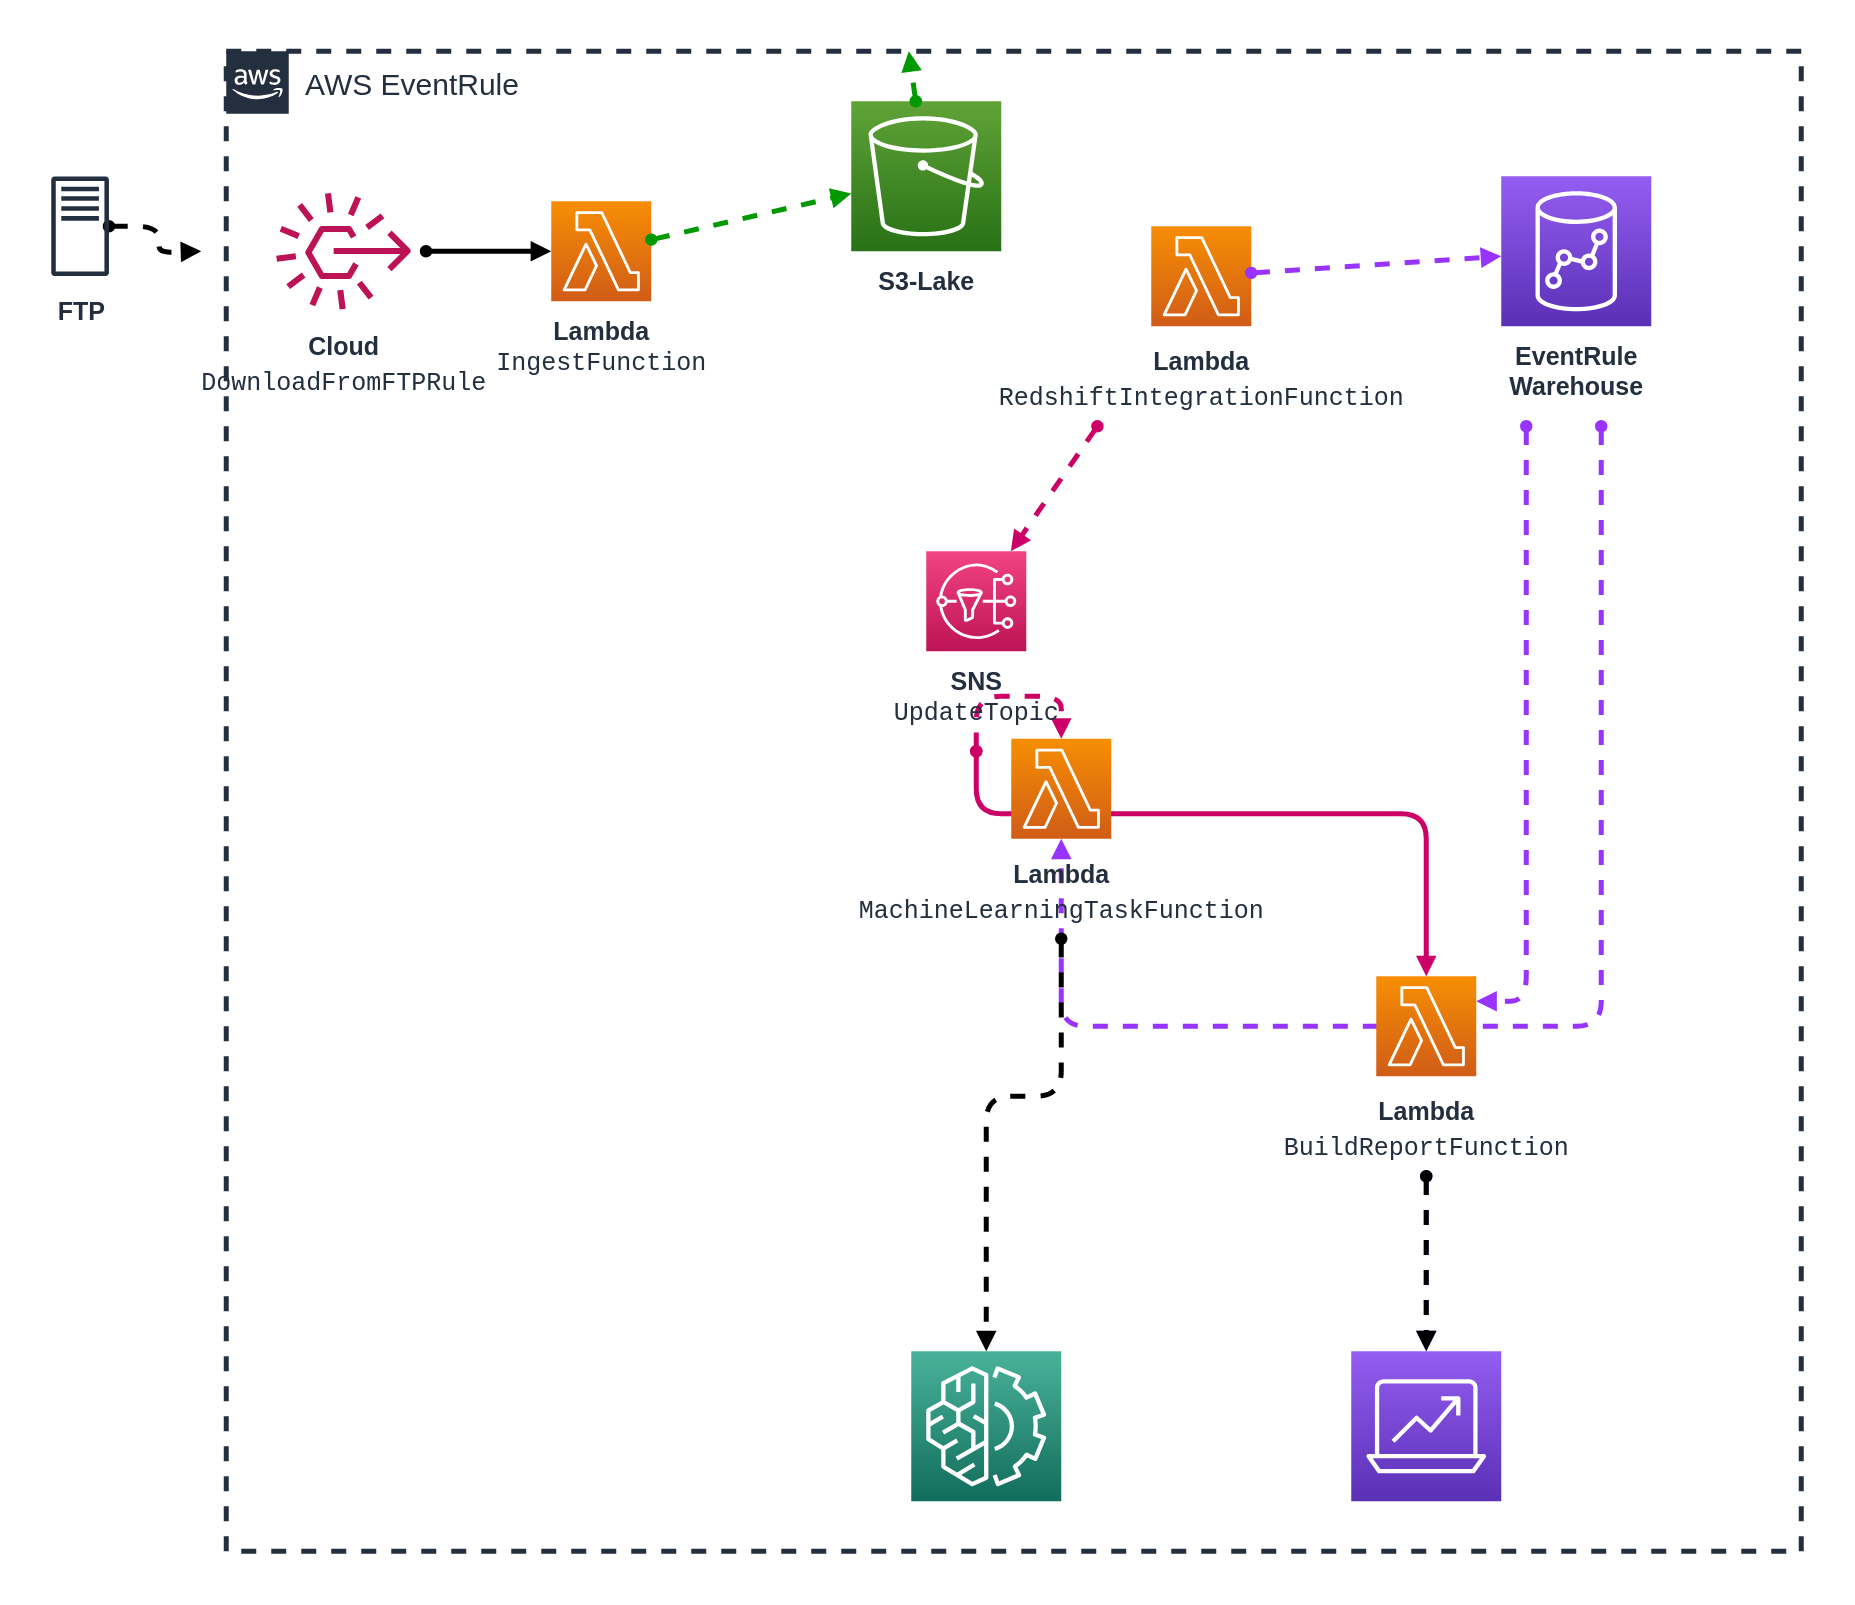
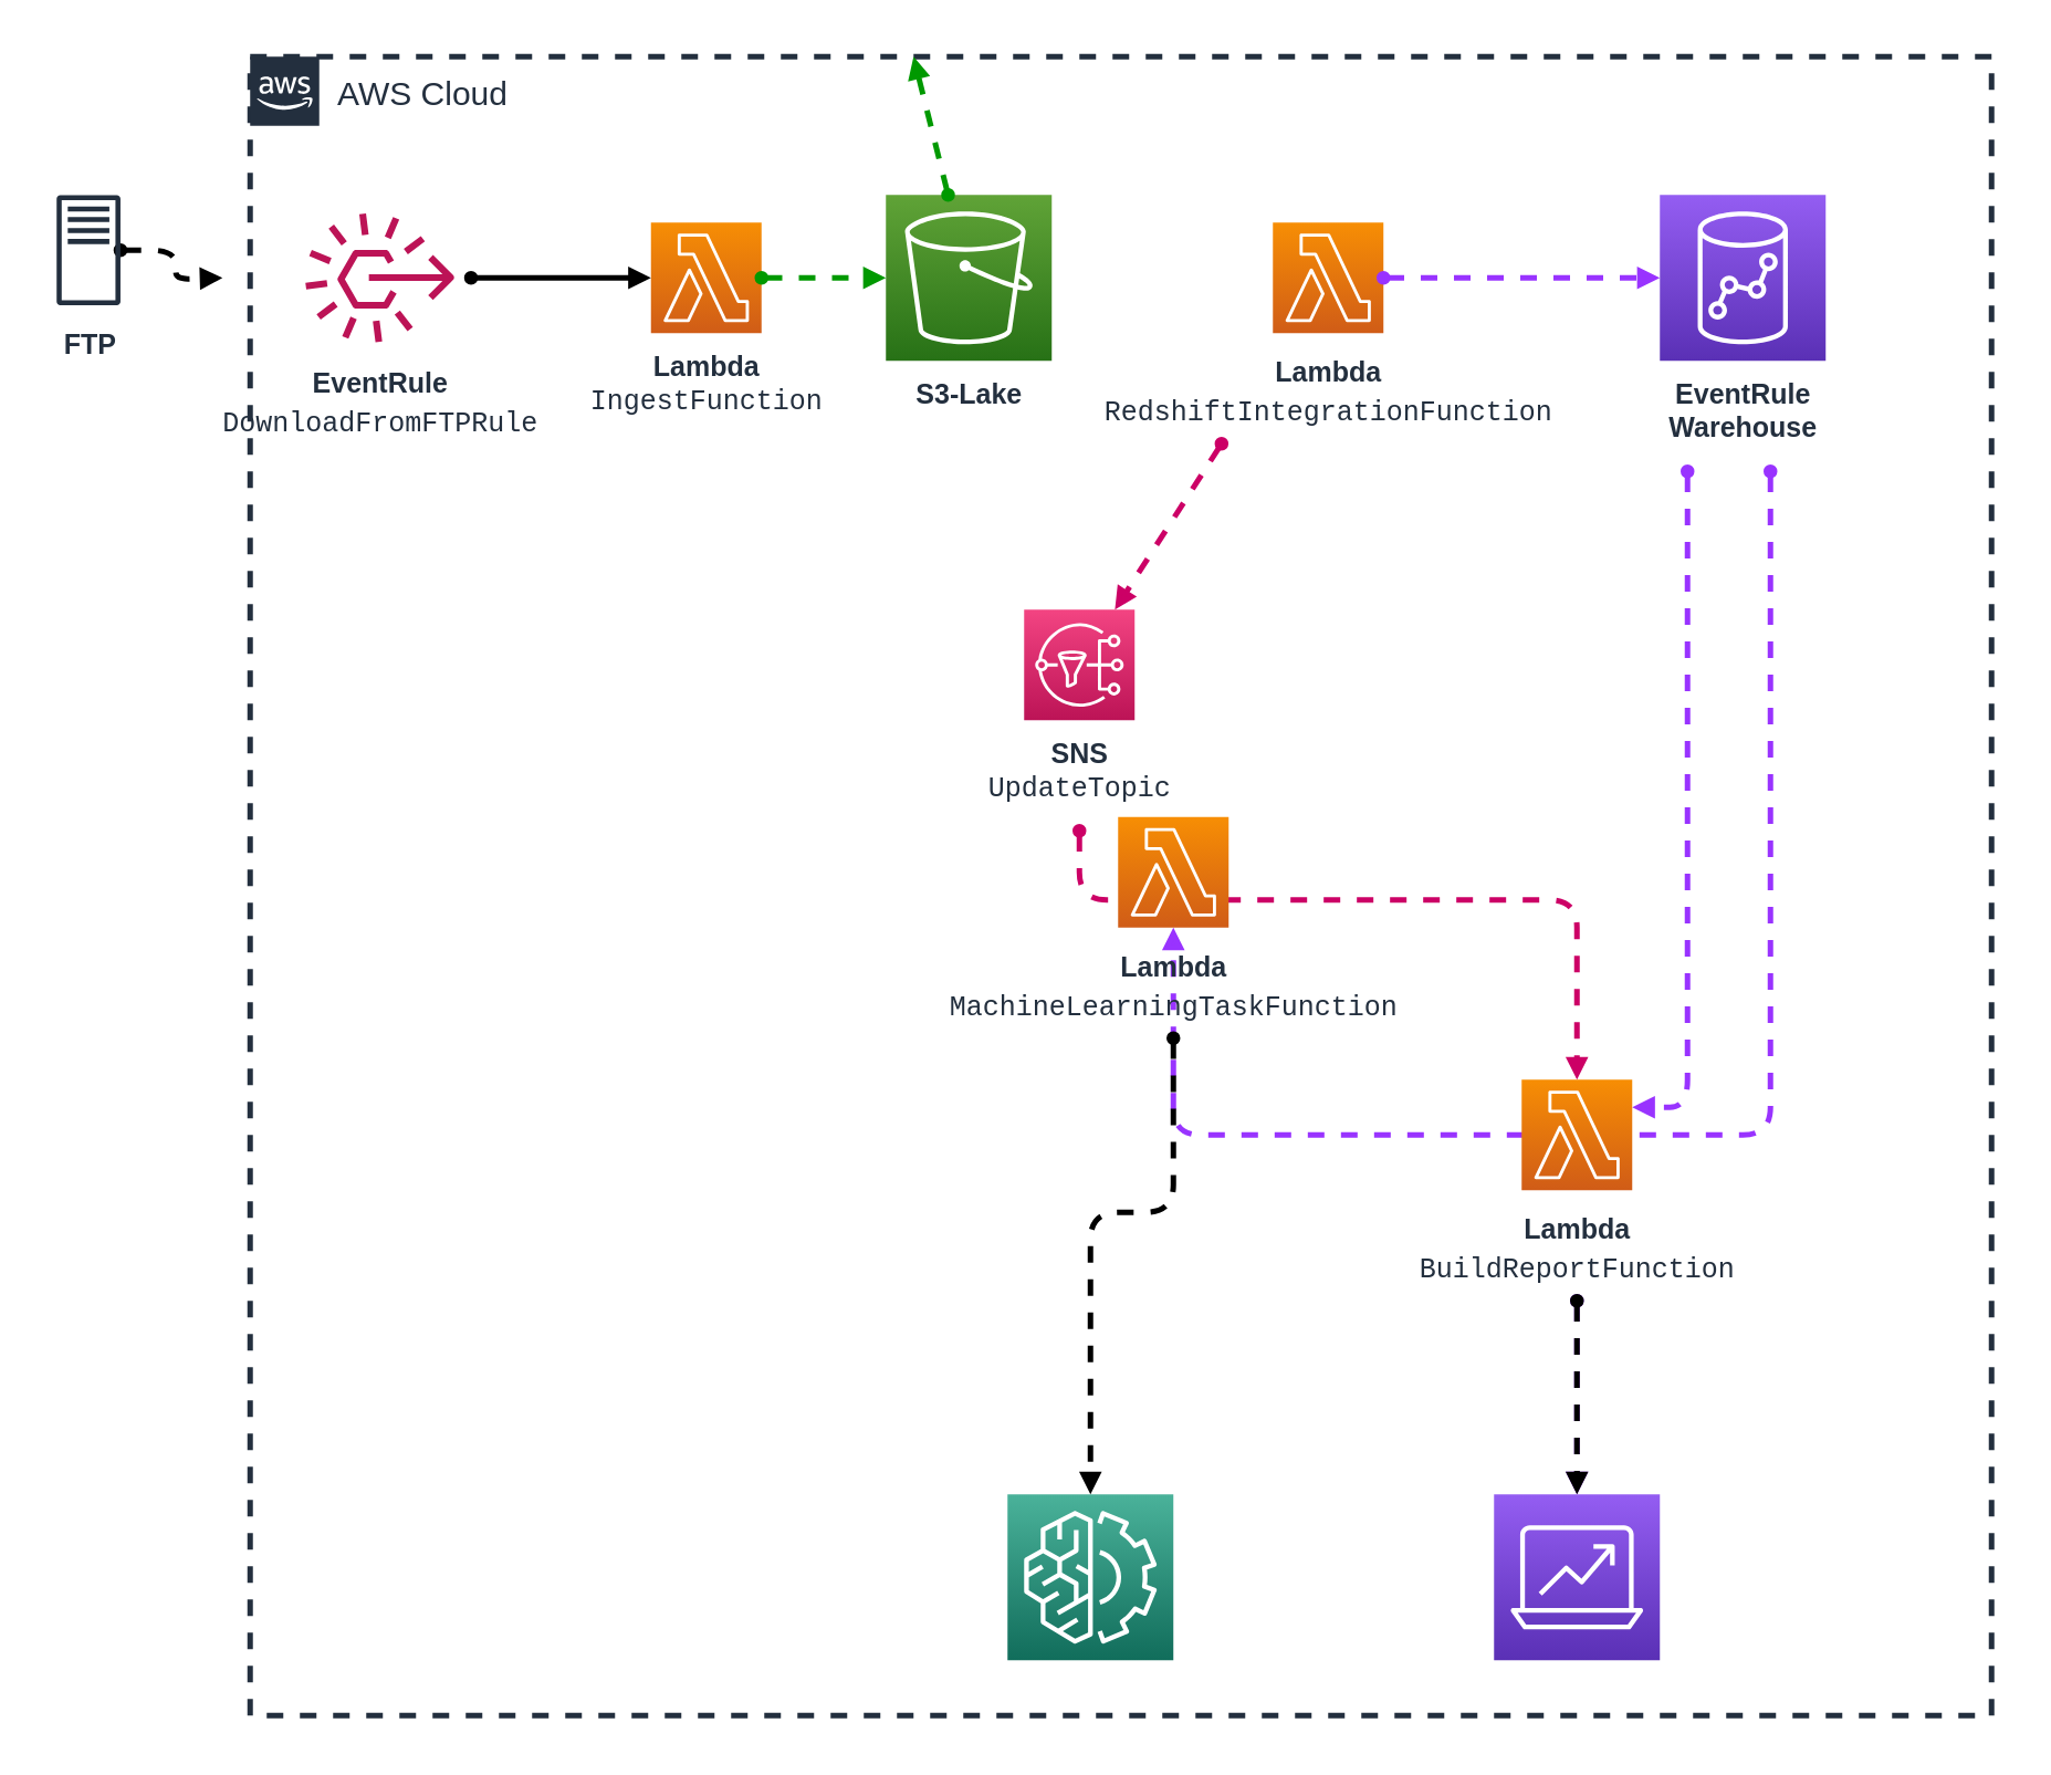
- <mxCell id="2" value="AWS EventRule" style="points=[[0,0],[0.25,0],[0.5,0],[0.75,0],[1,0],[1,0.25],[1,0.5],[1,0.75],[1,1],[0.75,1],[0.5,1],[0.25,1],[0,1],[0,0.75],[0,0.5],[0,0.25]];outlineConnect=0;gradientColor=none;html=1;whiteSpace=wrap;fontSize=12;fontStyle=0;shape=mxgraph.aws4.group;grIcon=mxgraph.aws4.group_aws_cloud_alt;strokeColor=#232F3E;fillColor=none;verticalAlign=top;align=left;spacingLeft=30;fontColor=#232F3E;dashed=1;strokeWidth=2;" parent="1" vertex="1"><mxGeometry x="90" y="20" width="630" height="600" as="geometry" /></mxCell>
+ <mxCell id="2" value="AWS Cloud" style="points=[[0,0],[0.25,0],[0.5,0],[0.75,0],[1,0],[1,0.25],[1,0.5],[1,0.75],[1,1],[0.75,1],[0.5,1],[0.25,1],[0,1],[0,0.75],[0,0.5],[0,0.25]];outlineConnect=0;gradientColor=none;html=1;whiteSpace=wrap;fontSize=12;fontStyle=0;shape=mxgraph.aws4.group;grIcon=mxgraph.aws4.group_aws_cloud_alt;strokeColor=#232F3E;fillColor=none;verticalAlign=top;align=left;spacingLeft=30;fontColor=#232F3E;dashed=1;strokeWidth=2;" parent="1" vertex="1"><mxGeometry x="90" y="20" width="630" height="600" as="geometry" /></mxCell>
- <mxCell id="7" value="S3-Lake" style="outlineConnect=0;fontColor=#232F3E;gradientColor=#60A337;gradientDirection=north;fillColor=#277116;strokeColor=#ffffff;dashed=0;verticalLabelPosition=bottom;verticalAlign=top;align=center;html=1;fontSize=10;fontStyle=1;aspect=fixed;shape=mxgraph.aws4.resourceIcon;resIcon=mxgraph.aws4.s3;fontFamily=Helvetica;" vertex="1" parent="1"><mxGeometry x="340" y="40" width="60" height="60" as="geometry" /></mxCell>
+ <mxCell id="7" value="S3-Lake" style="outlineConnect=0;fontColor=#232F3E;gradientColor=#60A337;gradientDirection=north;fillColor=#277116;strokeColor=#ffffff;dashed=0;verticalLabelPosition=bottom;verticalAlign=top;align=center;html=1;fontSize=10;fontStyle=1;aspect=fixed;shape=mxgraph.aws4.resourceIcon;resIcon=mxgraph.aws4.s3;fontFamily=Helvetica;" vertex="1" parent="1"><mxGeometry x="320" y="70" width="60" height="60" as="geometry" /></mxCell>
- <mxCell id="6" value="Lambda&lt;br&gt;&lt;font face=&quot;Courier New&quot; style=&quot;font-weight: normal&quot;&gt;IngestFunction&lt;/font&gt;" style="outlineConnect=0;fontColor=#232F3E;gradientColor=#F78E04;gradientDirection=north;fillColor=#D05C17;strokeColor=#ffffff;dashed=0;verticalLabelPosition=bottom;verticalAlign=top;align=center;html=1;fontSize=10;fontStyle=1;aspect=fixed;shape=mxgraph.aws4.resourceIcon;resIcon=mxgraph.aws4.lambda;labelPosition=center;fontFamily=Helvetica;" vertex="1" parent="1"><mxGeometry x="220" y="80" width="40" height="40" as="geometry" /></mxCell>
+ <mxCell id="6" value="Lambda&lt;br&gt;&lt;font face=&quot;Courier New&quot; style=&quot;font-weight: normal&quot;&gt;IngestFunction&lt;/font&gt;" style="outlineConnect=0;fontColor=#232F3E;gradientColor=#F78E04;gradientDirection=north;fillColor=#D05C17;strokeColor=#ffffff;dashed=0;verticalLabelPosition=bottom;verticalAlign=top;align=center;html=1;fontSize=10;fontStyle=1;aspect=fixed;shape=mxgraph.aws4.resourceIcon;resIcon=mxgraph.aws4.lambda;labelPosition=center;fontFamily=Helvetica;" vertex="1" parent="1"><mxGeometry x="235" y="80" width="40" height="40" as="geometry" /></mxCell>
- <mxCell id="5" value="&lt;font style=&quot;font-size: 10px&quot;&gt;Lambda&lt;br&gt;&lt;font face=&quot;Courier New&quot; style=&quot;font-weight: normal&quot;&gt;RedshiftIntegrationFunction&lt;/font&gt;&lt;br&gt;&lt;/font&gt;" style="outlineConnect=0;fontColor=#232F3E;gradientColor=#F78E04;gradientDirection=north;fillColor=#D05C17;strokeColor=#ffffff;dashed=0;verticalLabelPosition=bottom;verticalAlign=top;align=center;html=1;fontSize=12;fontStyle=1;aspect=fixed;shape=mxgraph.aws4.resourceIcon;resIcon=mxgraph.aws4.lambda;labelPosition=center;fontFamily=Helvetica;" vertex="1" parent="1"><mxGeometry x="460" y="90" width="40" height="40" as="geometry" /></mxCell>
+ <mxCell id="5" value="&lt;font style=&quot;font-size: 10px&quot;&gt;Lambda&lt;br&gt;&lt;font face=&quot;Courier New&quot; style=&quot;font-weight: normal&quot;&gt;RedshiftIntegrationFunction&lt;/font&gt;&lt;br&gt;&lt;/font&gt;" style="outlineConnect=0;fontColor=#232F3E;gradientColor=#F78E04;gradientDirection=north;fillColor=#D05C17;strokeColor=#ffffff;dashed=0;verticalLabelPosition=bottom;verticalAlign=top;align=center;html=1;fontSize=12;fontStyle=1;aspect=fixed;shape=mxgraph.aws4.resourceIcon;resIcon=mxgraph.aws4.lambda;labelPosition=center;fontFamily=Helvetica;" vertex="1" parent="1"><mxGeometry x="460" y="80" width="40" height="40" as="geometry" /></mxCell>
- <mxCell id="12" value="&lt;font style=&quot;font-size: 10px&quot;&gt;&lt;b&gt;Cloud&lt;/b&gt;&lt;br&gt;&lt;font face=&quot;Courier New&quot;&gt;DownloadFromFTPRule&lt;/font&gt;&lt;br&gt;&lt;/font&gt;" style="outlineConnect=0;fontColor=#232F3E;gradientColor=none;fillColor=#BC1356;strokeColor=none;dashed=0;verticalLabelPosition=bottom;verticalAlign=top;align=center;html=1;fontSize=12;fontStyle=0;aspect=fixed;pointerEvents=1;shape=mxgraph.aws4.rule_3;" vertex="1" parent="1"><mxGeometry x="110" y="76.5" width="53.91" height="47" as="geometry" /></mxCell>
+ <mxCell id="12" value="&lt;font style=&quot;font-size: 10px&quot;&gt;&lt;b&gt;EventRule&lt;/b&gt;&lt;br&gt;&lt;font face=&quot;Courier New&quot;&gt;DownloadFromFTPRule&lt;/font&gt;&lt;br&gt;&lt;/font&gt;" style="outlineConnect=0;fontColor=#232F3E;gradientColor=none;fillColor=#BC1356;strokeColor=none;dashed=0;verticalLabelPosition=bottom;verticalAlign=top;align=center;html=1;fontSize=12;fontStyle=0;aspect=fixed;pointerEvents=1;shape=mxgraph.aws4.rule_3;" vertex="1" parent="1"><mxGeometry x="110" y="76.5" width="53.91" height="47" as="geometry" /></mxCell>
- <mxCell id="3" style="edgeStyle=elbowEdgeStyle;rounded=1;orthogonalLoop=1;jettySize=auto;elbow=vertical;html=1;dashed=1;startArrow=oval;startFill=1;startSize=3;sourcePerimeterSpacing=40;endArrow=block;endFill=1;endSize=3;targetPerimeterSpacing=0;strokeWidth=2;fontFamily=Helvetica;fontSize=10;fontColor=#9933FF;strokeColor=#CC0066;" edge="1" parent="1" source="4" target="24"><mxGeometry relative="1" as="geometry" /></mxCell>
- <mxCell id="20" style="edgeStyle=elbowEdgeStyle;rounded=1;orthogonalLoop=1;jettySize=auto;html=1;dashed=0;startArrow=oval;startFill=1;startSize=3;sourcePerimeterSpacing=40;endArrow=block;endFill=1;endSize=3;targetPerimeterSpacing=0;strokeColor=#CC0066;strokeWidth=2;elbow=vertical;" edge="1" parent="1" source="4" target="19"><mxGeometry relative="1" as="geometry" /></mxCell>
+ <mxCell id="20" style="edgeStyle=elbowEdgeStyle;rounded=1;orthogonalLoop=1;jettySize=auto;html=1;dashed=1;startArrow=oval;startFill=1;startSize=3;sourcePerimeterSpacing=40;endArrow=block;endFill=1;endSize=3;targetPerimeterSpacing=0;strokeColor=#CC0066;strokeWidth=2;elbow=vertical;" edge="1" parent="1" source="4" target="19"><mxGeometry relative="1" as="geometry" /></mxCell>
